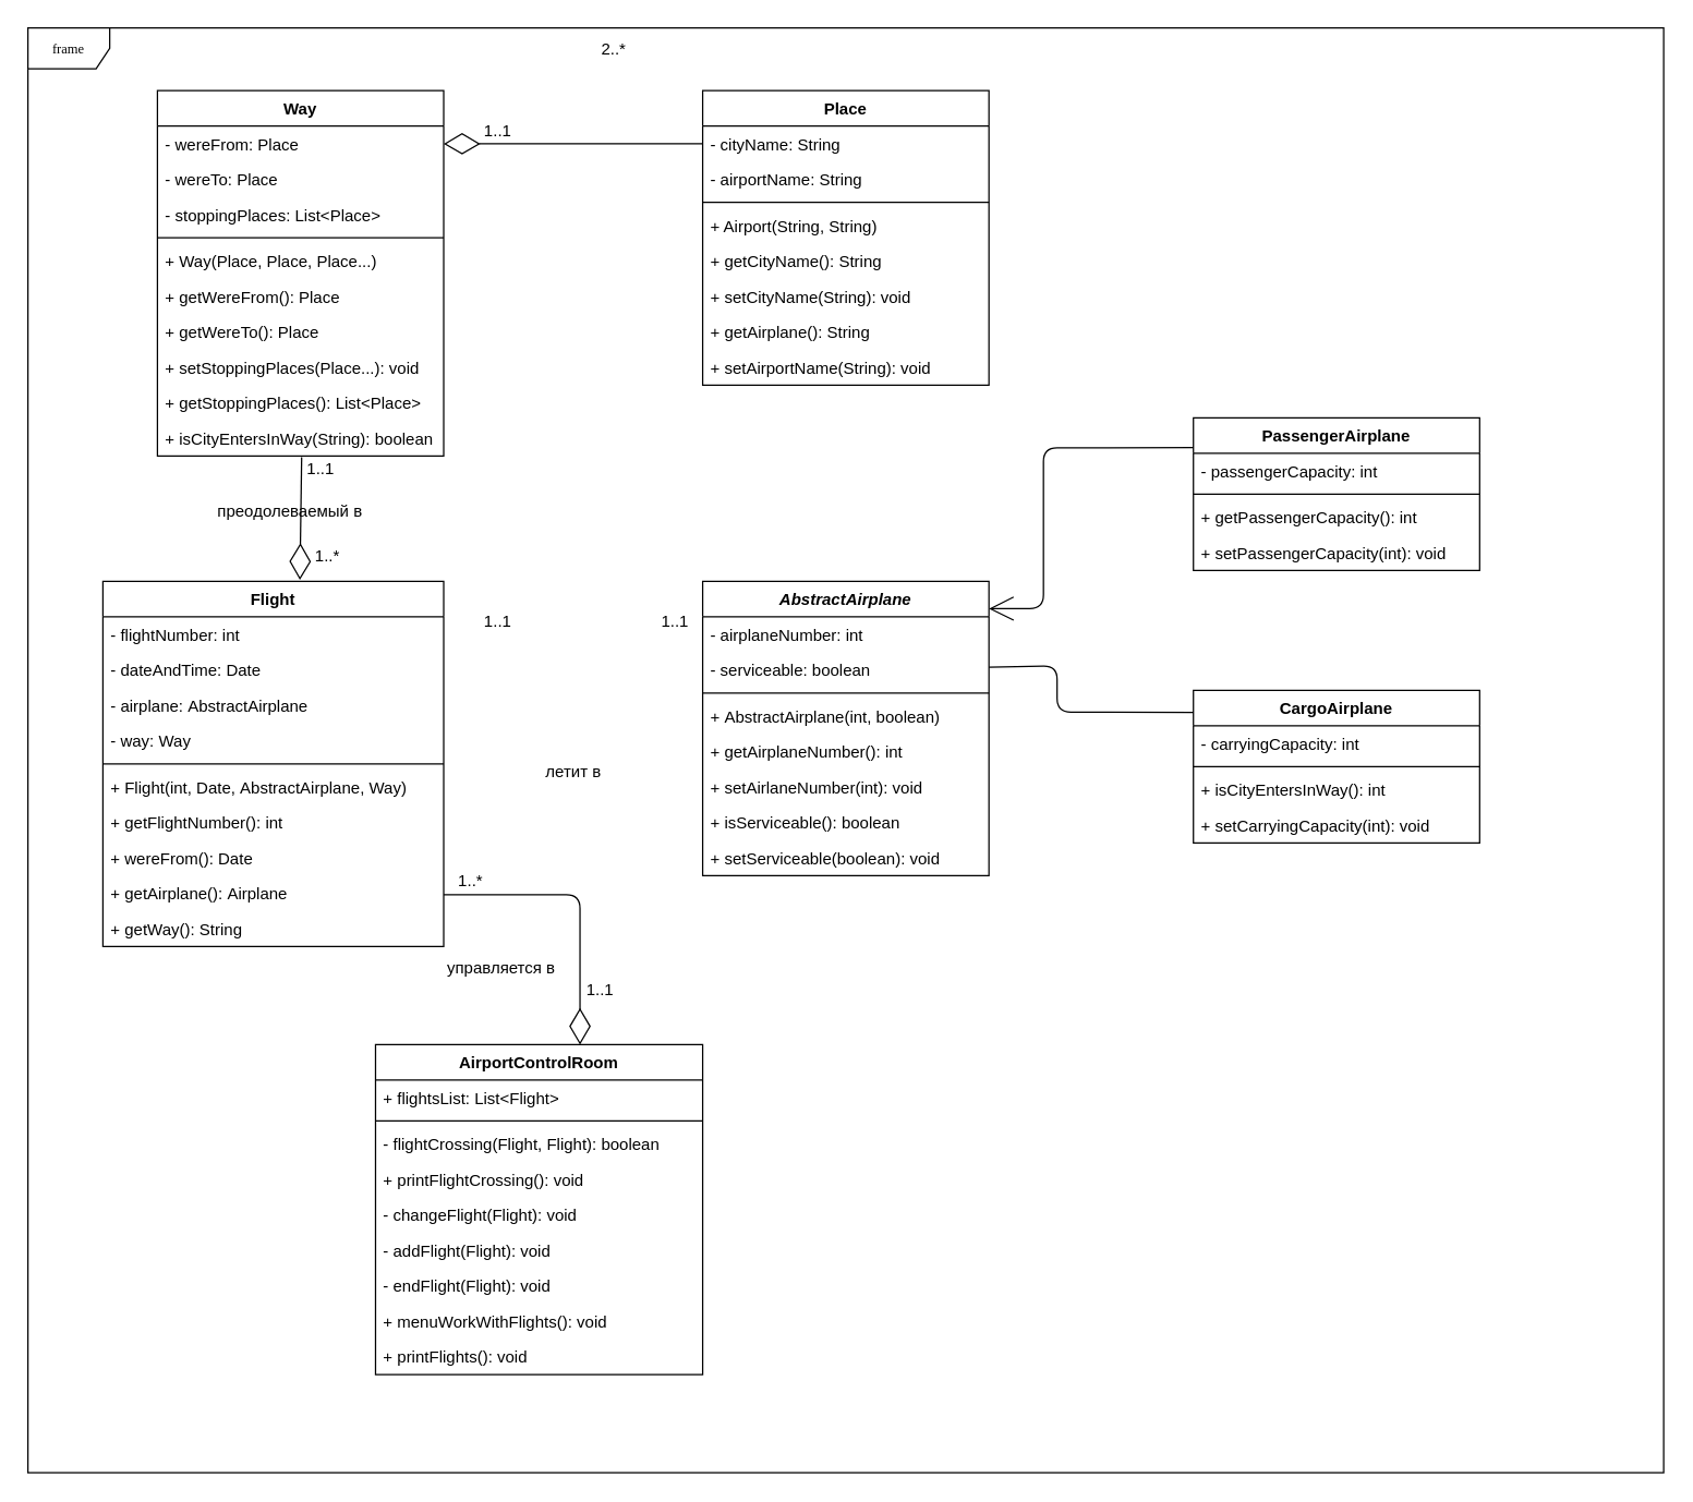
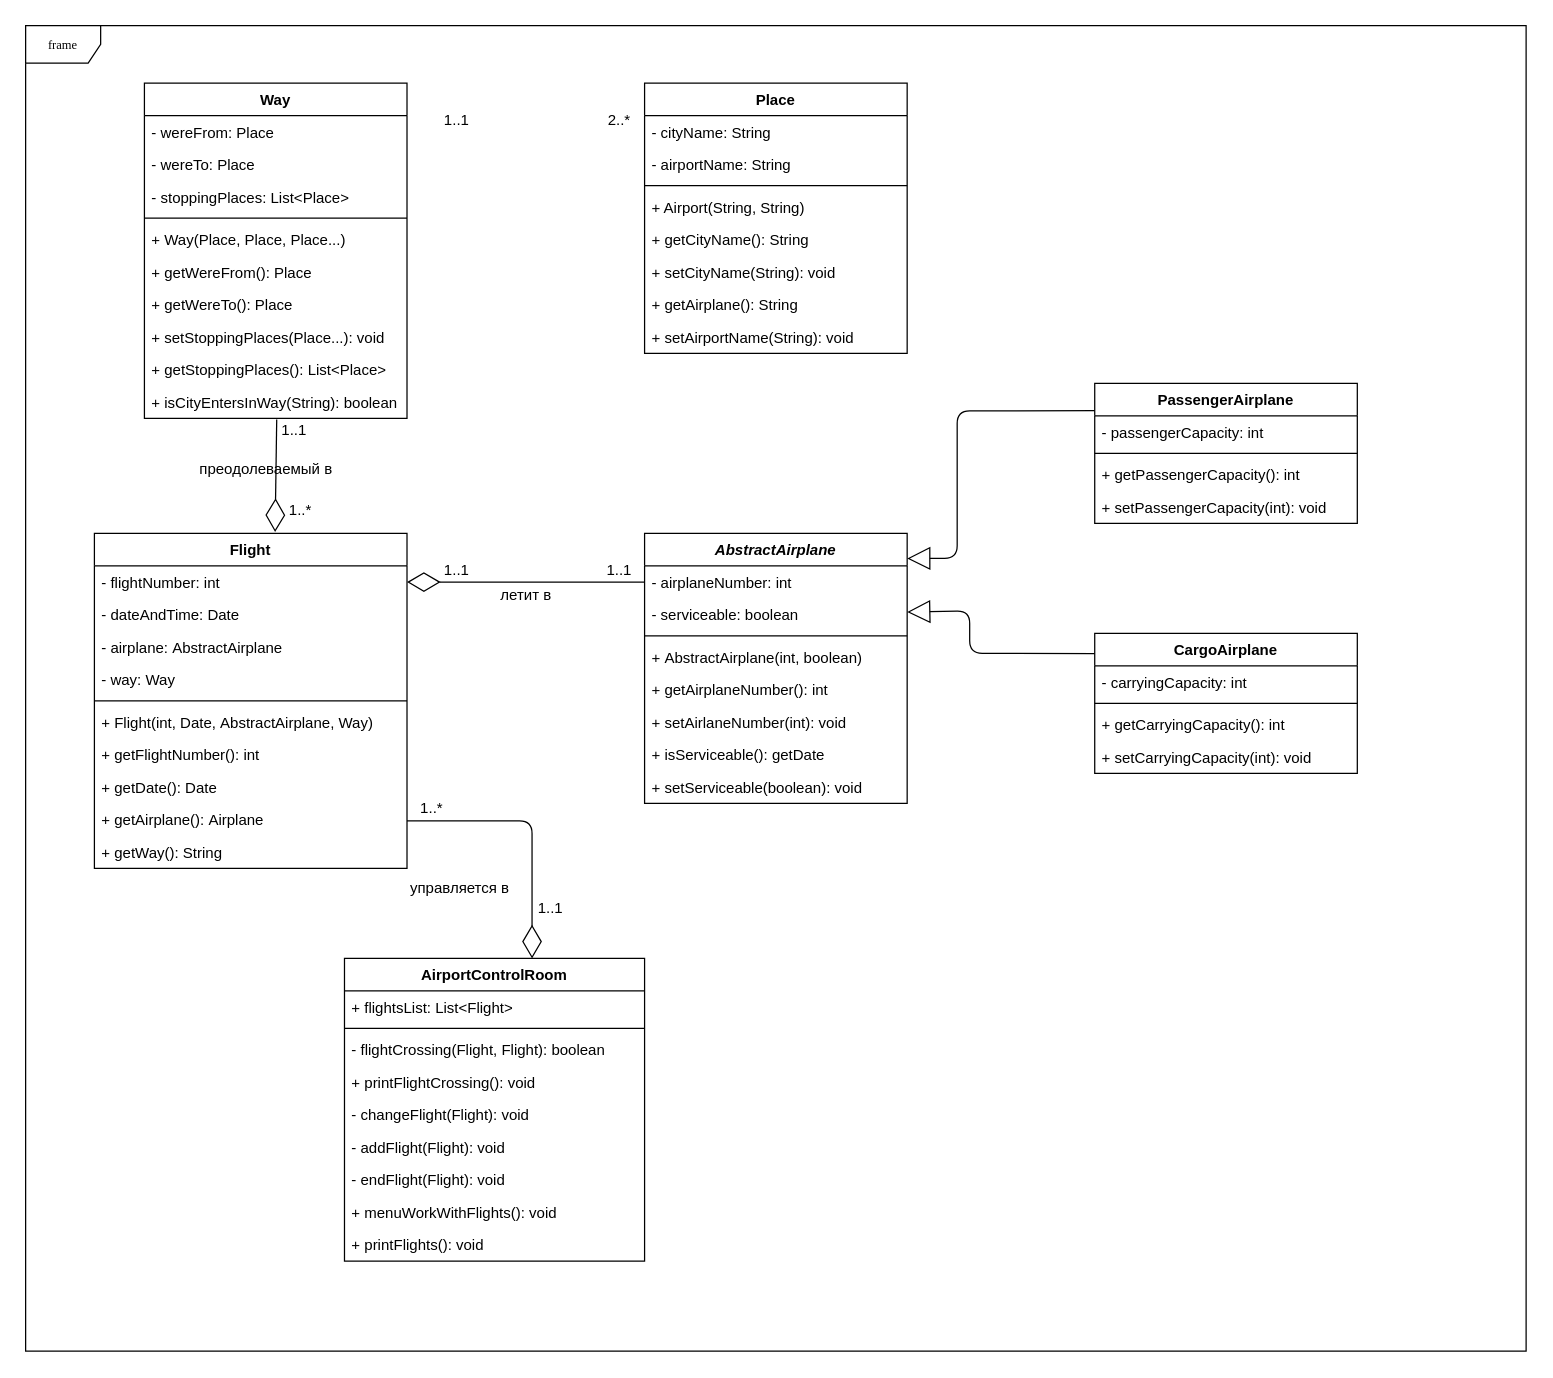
- <mxCell id="12" value="2..*" style="text;html=1;strokeColor=none;fillColor=none;align=center;verticalAlign=middle;whiteSpace=wrap;rounded=0;" parent="1" vertex="1"><mxGeometry x="430" y="26" width="40" height="20" as="geometry" /></mxCell>
+ <mxCell id="12" value="2..*" style="text;html=1;strokeColor=none;fillColor=none;align=center;verticalAlign=middle;whiteSpace=wrap;rounded=0;" parent="1" vertex="1"><mxGeometry x="475" y="86" width="40" height="20" as="geometry" /></mxCell>
- <mxCell id="6" value="" style="endArrow=diamondThin;endFill=0;endSize=24;html=1;entryX=1;entryY=0.5;entryDx=0;entryDy=0;exitX=0;exitY=0.5;exitDx=0;exitDy=0;" parent="1" source="18" target="27" edge="1"><mxGeometry width="160" relative="1" as="geometry"><mxPoint x="340" y="146" as="sourcePoint" /><mxPoint x="500" y="146" as="targetPoint" /></mxGeometry></mxCell>
- <mxCell id="3" value="" style="endArrow=open;endSize=16;endFill=0;html=1;exitX=0.005;exitY=0.196;exitDx=0;exitDy=0;entryX=1;entryY=0.093;entryDx=0;entryDy=0;entryPerimeter=0;exitPerimeter=0;" parent="1" source="67" target="48" edge="1"><mxGeometry width="160" relative="1" as="geometry"><mxPoint x="775" y="436" as="sourcePoint" /><mxPoint x="935" y="436" as="targetPoint" /><Array as="points"><mxPoint x="765" y="328" /><mxPoint x="765" y="446" /></Array></mxGeometry></mxCell>
+ <mxCell id="3" value="" style="endArrow=block;endSize=16;endFill=0;html=1;exitX=0.005;exitY=0.196;exitDx=0;exitDy=0;entryX=1;entryY=0.093;entryDx=0;entryDy=0;entryPerimeter=0;exitPerimeter=0;" parent="1" source="67" target="48" edge="1"><mxGeometry width="160" relative="1" as="geometry"><mxPoint x="775" y="436" as="sourcePoint" /><mxPoint x="935" y="436" as="targetPoint" /><Array as="points"><mxPoint x="765" y="328" /><mxPoint x="765" y="446" /></Array></mxGeometry></mxCell>
+ <mxCell id="5" value="" style="endArrow=diamondThin;endFill=0;endSize=24;html=1;entryX=1;entryY=0.5;entryDx=0;entryDy=0;exitX=0;exitY=0.5;exitDx=0;exitDy=0;" parent="1" source="49" target="38" edge="1"><mxGeometry width="160" relative="1" as="geometry"><mxPoint x="495" y="376" as="sourcePoint" /><mxPoint x="655" y="376" as="targetPoint" /></mxGeometry></mxCell>
- <mxCell id="4" value="" style="endArrow=none;endSize=16;endFill=0;html=1;exitX=0.001;exitY=0.145;exitDx=0;exitDy=0;exitPerimeter=0;" parent="1" source="72" target="50" edge="1"><mxGeometry width="160" relative="1" as="geometry"><mxPoint x="605" y="656" as="sourcePoint" /><mxPoint x="765" y="656" as="targetPoint" /><Array as="points"><mxPoint x="775" y="522" /><mxPoint x="775" y="488" /></Array></mxGeometry></mxCell>
+ <mxCell id="4" value="" style="endArrow=block;endSize=16;endFill=0;html=1;exitX=0.001;exitY=0.145;exitDx=0;exitDy=0;exitPerimeter=0;" parent="1" source="72" target="50" edge="1"><mxGeometry width="160" relative="1" as="geometry"><mxPoint x="605" y="656" as="sourcePoint" /><mxPoint x="765" y="656" as="targetPoint" /><Array as="points"><mxPoint x="775" y="522" /><mxPoint x="775" y="488" /></Array></mxGeometry></mxCell>
- <mxCell id="77" value="летит в" style="text;html=1;strokeColor=none;fillColor=none;align=center;verticalAlign=middle;whiteSpace=wrap;rounded=0;" parent="1" vertex="1"><mxGeometry x="388" y="556" width="65" height="20" as="geometry" /></mxCell>
+ <mxCell id="77" value="летит в" style="text;html=1;strokeColor=none;fillColor=none;align=center;verticalAlign=middle;whiteSpace=wrap;rounded=0;" parent="1" vertex="1"><mxGeometry x="388" y="466" width="65" height="20" as="geometry" /></mxCell>
- <mxCell id="75" value="+ isCityEntersInWay(): int" style="text;strokeColor=none;fillColor=none;align=left;verticalAlign=top;spacingLeft=4;spacingRight=4;overflow=hidden;rotatable=0;points=[[0,0.5],[1,0.5]];portConstraint=eastwest;" parent="72" vertex="1"><mxGeometry y="60" width="210" height="26" as="geometry" /></mxCell>
+ <mxCell id="75" value="+ getCarryingCapacity(): int" style="text;strokeColor=none;fillColor=none;align=left;verticalAlign=top;spacingLeft=4;spacingRight=4;overflow=hidden;rotatable=0;points=[[0,0.5],[1,0.5]];portConstraint=eastwest;" parent="72" vertex="1"><mxGeometry y="60" width="210" height="26" as="geometry" /></mxCell>
- <mxCell id="55" value="+ isServiceable(): boolean" style="text;strokeColor=none;fillColor=none;align=left;verticalAlign=top;spacingLeft=4;spacingRight=4;overflow=hidden;rotatable=0;points=[[0,0.5],[1,0.5]];portConstraint=eastwest;" parent="48" vertex="1"><mxGeometry y="164" width="210" height="26" as="geometry" /></mxCell>
+ <mxCell id="55" value="+ isServiceable(): getDate" style="text;strokeColor=none;fillColor=none;align=left;verticalAlign=top;spacingLeft=4;spacingRight=4;overflow=hidden;rotatable=0;points=[[0,0.5],[1,0.5]];portConstraint=eastwest;" parent="48" vertex="1"><mxGeometry y="164" width="210" height="26" as="geometry" /></mxCell>
- <mxCell id="45" value="+ wereFrom(): Date" style="text;strokeColor=none;fillColor=none;align=left;verticalAlign=top;spacingLeft=4;spacingRight=4;overflow=hidden;rotatable=0;points=[[0,0.5],[1,0.5]];portConstraint=eastwest;" parent="37" vertex="1"><mxGeometry y="190" width="250" height="26" as="geometry" /></mxCell>
+ <mxCell id="45" value="+ getDate(): Date" style="text;strokeColor=none;fillColor=none;align=left;verticalAlign=top;spacingLeft=4;spacingRight=4;overflow=hidden;rotatable=0;points=[[0,0.5],[1,0.5]];portConstraint=eastwest;" parent="37" vertex="1"><mxGeometry y="190" width="250" height="26" as="geometry" /></mxCell>
